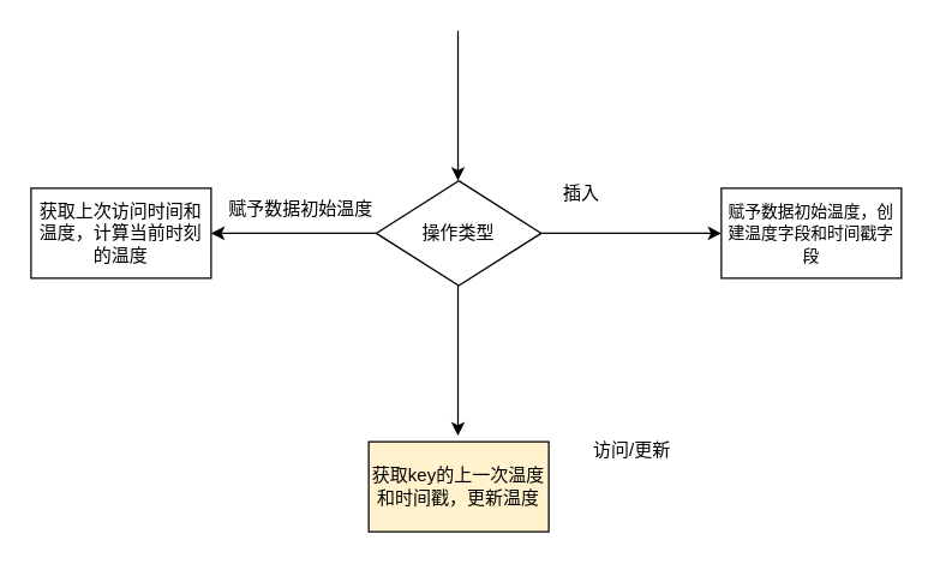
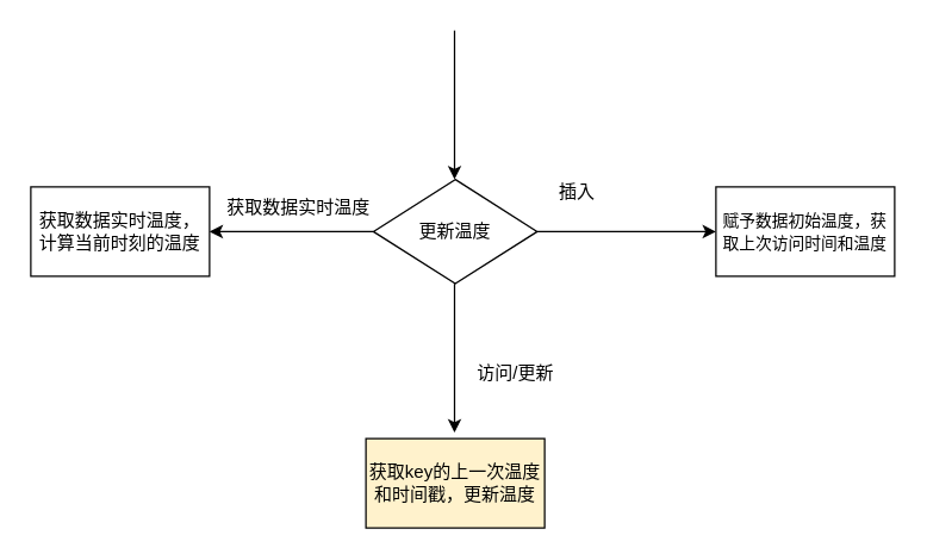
- <mxCell id="7" value="赋予数据初始温度" style="text;html=1;resizable=0;points=[];autosize=1;align=left;verticalAlign=top;spacingTop=-4;" vertex="1" parent="1"><mxGeometry x="150" y="129" width="110" height="20" as="geometry" /></mxCell>
+ <mxCell id="7" value="获取数据实时温度" style="text;html=1;resizable=0;points=[];autosize=1;align=left;verticalAlign=top;spacingTop=-4;" vertex="1" parent="1"><mxGeometry x="150" y="129" width="110" height="20" as="geometry" /></mxCell>
- <mxCell id="12" value="&lt;p&gt;获取上次访问时间和温度，计算当前时刻的温度&lt;/p&gt;" style="rounded=0;whiteSpace=wrap;html=1;" vertex="1" parent="1"><mxGeometry x="20" y="125" width="120" height="60" as="geometry" /></mxCell>
+ <mxCell id="12" value="&lt;p&gt;获取数据实时温度，计算当前时刻的温度&lt;/p&gt;" style="rounded=0;whiteSpace=wrap;html=1;" vertex="1" parent="1"><mxGeometry x="20" y="125" width="120" height="60" as="geometry" /></mxCell>
- <mxCell id="2" value="操作类型" style="rhombus;whiteSpace=wrap;html=1;" vertex="1" parent="1"><mxGeometry x="250" y="120" width="110" height="70" as="geometry" /></mxCell>
+ <mxCell id="2" value="更新温度" style="rhombus;whiteSpace=wrap;html=1;" vertex="1" parent="1"><mxGeometry x="250" y="120" width="110" height="70" as="geometry" /></mxCell>
- <mxCell id="10" value="&lt;font style=&quot;font-size: 11px&quot;&gt;赋予数据初始温度，创建温度字段和时间戳字段&lt;/font&gt;" style="rounded=0;whiteSpace=wrap;html=1;" vertex="1" parent="1"><mxGeometry x="480" y="125" width="120" height="60" as="geometry" /></mxCell>
+ <mxCell id="10" value="&lt;font style=&quot;font-size: 11px&quot;&gt;赋予数据初始温度，获取上次访问时间和温度&lt;/font&gt;" style="rounded=0;whiteSpace=wrap;html=1;" vertex="1" parent="1"><mxGeometry x="480" y="125" width="120" height="60" as="geometry" /></mxCell>
- <mxCell id="9" value="访问/更新" style="text;html=1;resizable=0;points=[];autosize=1;align=left;verticalAlign=top;spacingTop=-4;" vertex="1" parent="1"><mxGeometry x="393" y="290" width="70" height="20" as="geometry" /></mxCell>
+ <mxCell id="9" value="访问/更新" style="text;html=1;resizable=0;points=[];autosize=1;align=left;verticalAlign=top;spacingTop=-4;" vertex="1" parent="1"><mxGeometry x="318" y="240" width="70" height="20" as="geometry" /></mxCell>
